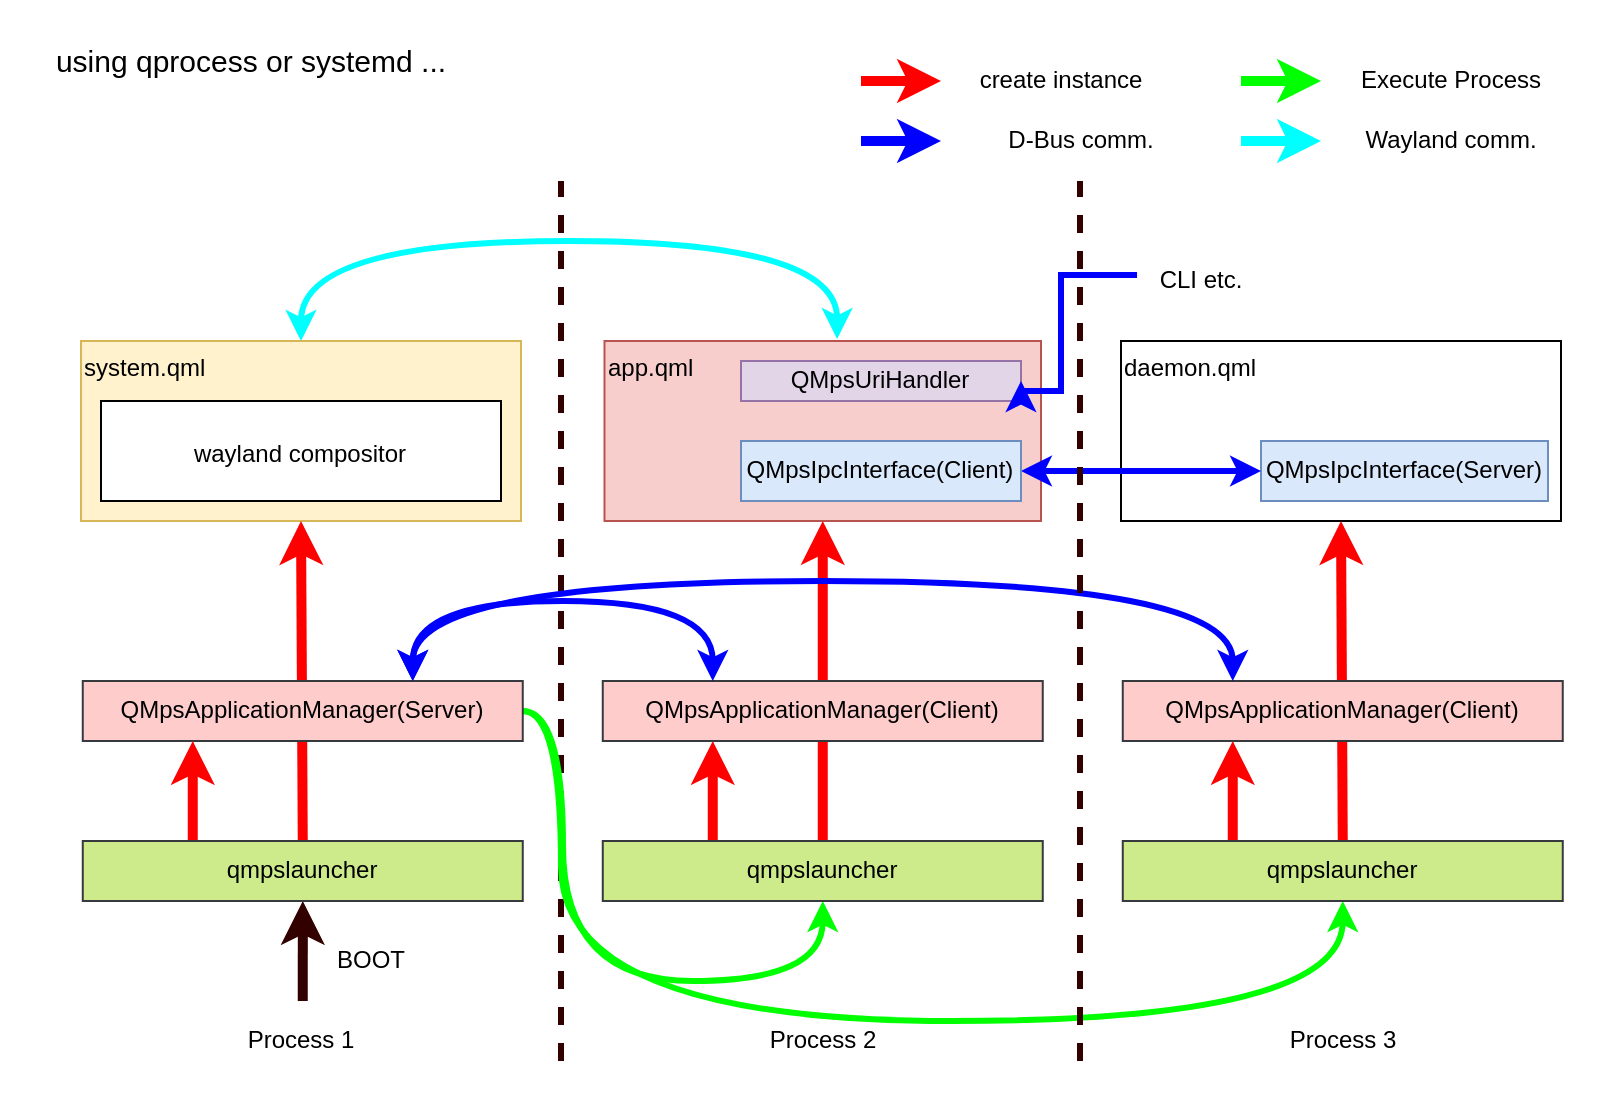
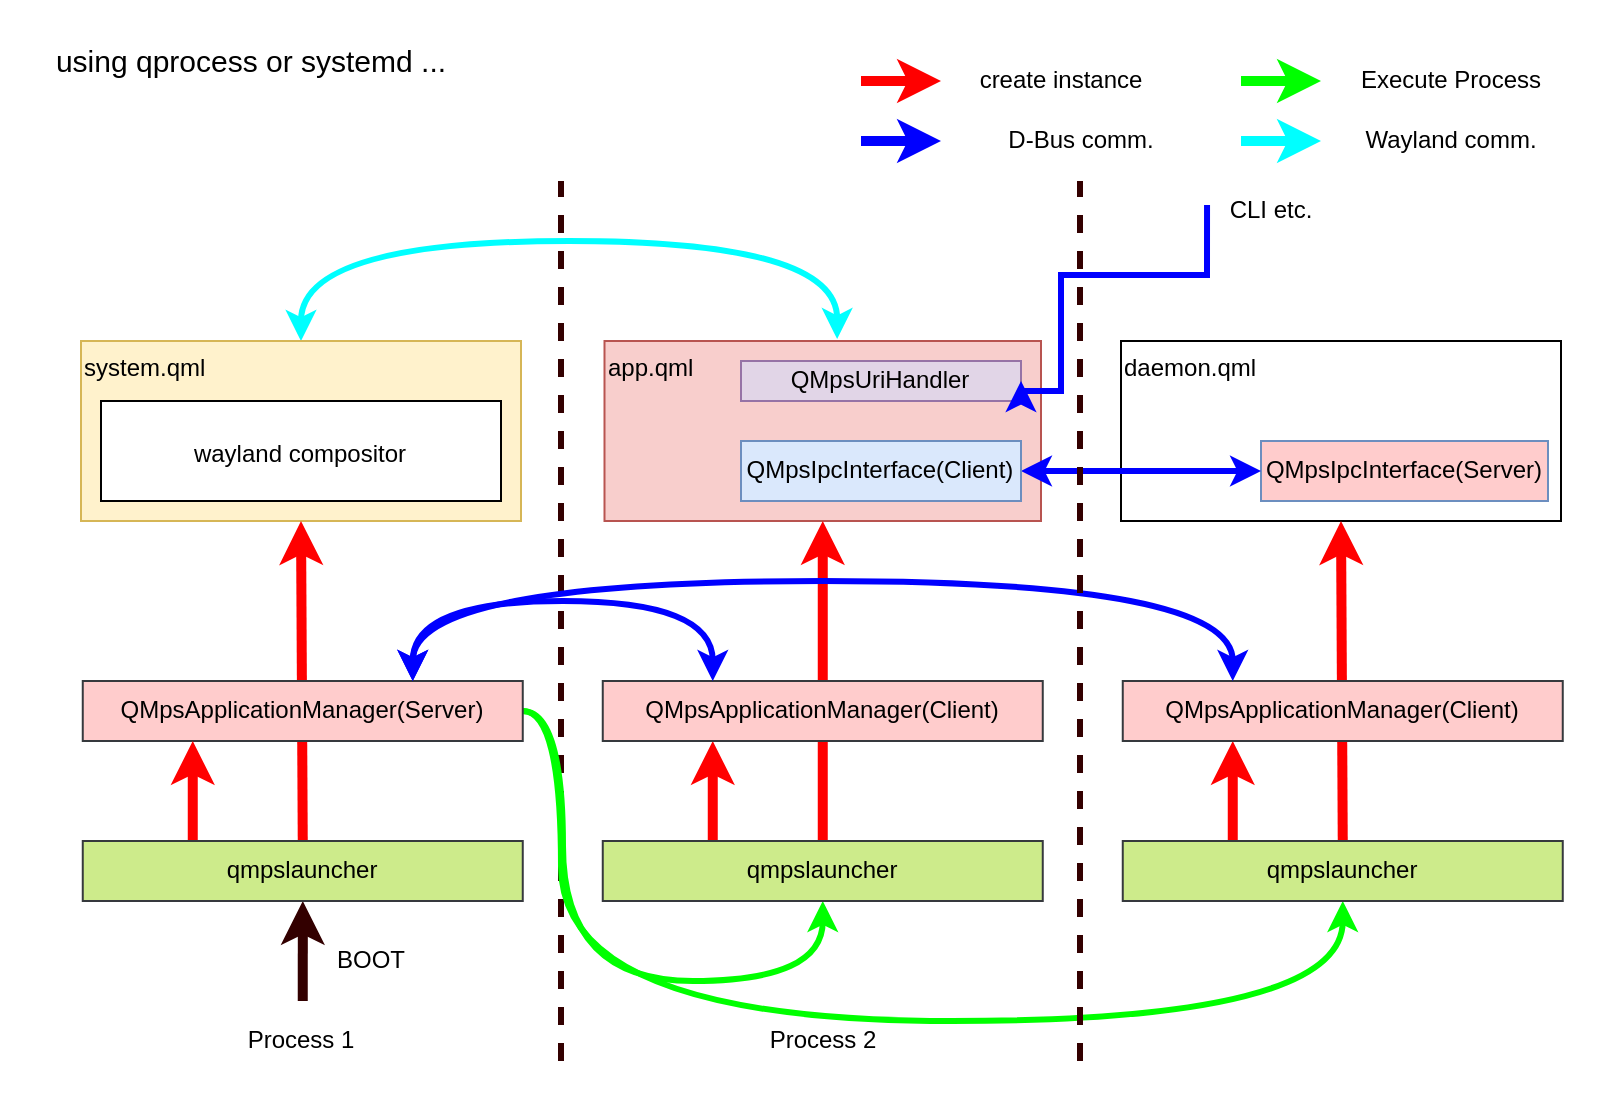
- <mxCell id="36" value="CLI etc." style="text;html=1;align=center;verticalAlign=middle;resizable=0;points=[];autosize=1;strokeColor=none;fillColor=none;fontSize=12;" vertex="1" parent="1"><mxGeometry x="570" y="130" width="60" height="20" as="geometry" /></mxCell>
+ <mxCell id="36" value="CLI etc." style="text;html=1;align=center;verticalAlign=middle;resizable=0;points=[];autosize=1;strokeColor=none;fillColor=none;fontSize=12;" vertex="1" parent="1"><mxGeometry x="605" y="95" width="60" height="20" as="geometry" /></mxCell>
- <mxCell id="7" value="QMpsIpcInterface(Server)" style="rounded=0;whiteSpace=wrap;html=1;fillColor=#dae8fc;strokeColor=#6c8ebf;" vertex="1" parent="1"><mxGeometry x="630" y="220" width="143.5" height="30" as="geometry" /></mxCell>
+ <mxCell id="7" value="QMpsIpcInterface(Server)" style="rounded=0;whiteSpace=wrap;html=1;fillColor=#ffcccc;strokeColor=#6c8ebf;" vertex="1" parent="1"><mxGeometry x="630" y="220" width="143.5" height="30" as="geometry" /></mxCell>
- <mxCell id="44" value="Process 3" style="text;html=1;align=center;verticalAlign=middle;resizable=0;points=[];autosize=1;strokeColor=none;fillColor=none;fontSize=12;" vertex="1" parent="1"><mxGeometry x="635.88" y="510" width="70" height="20" as="geometry" /></mxCell>
